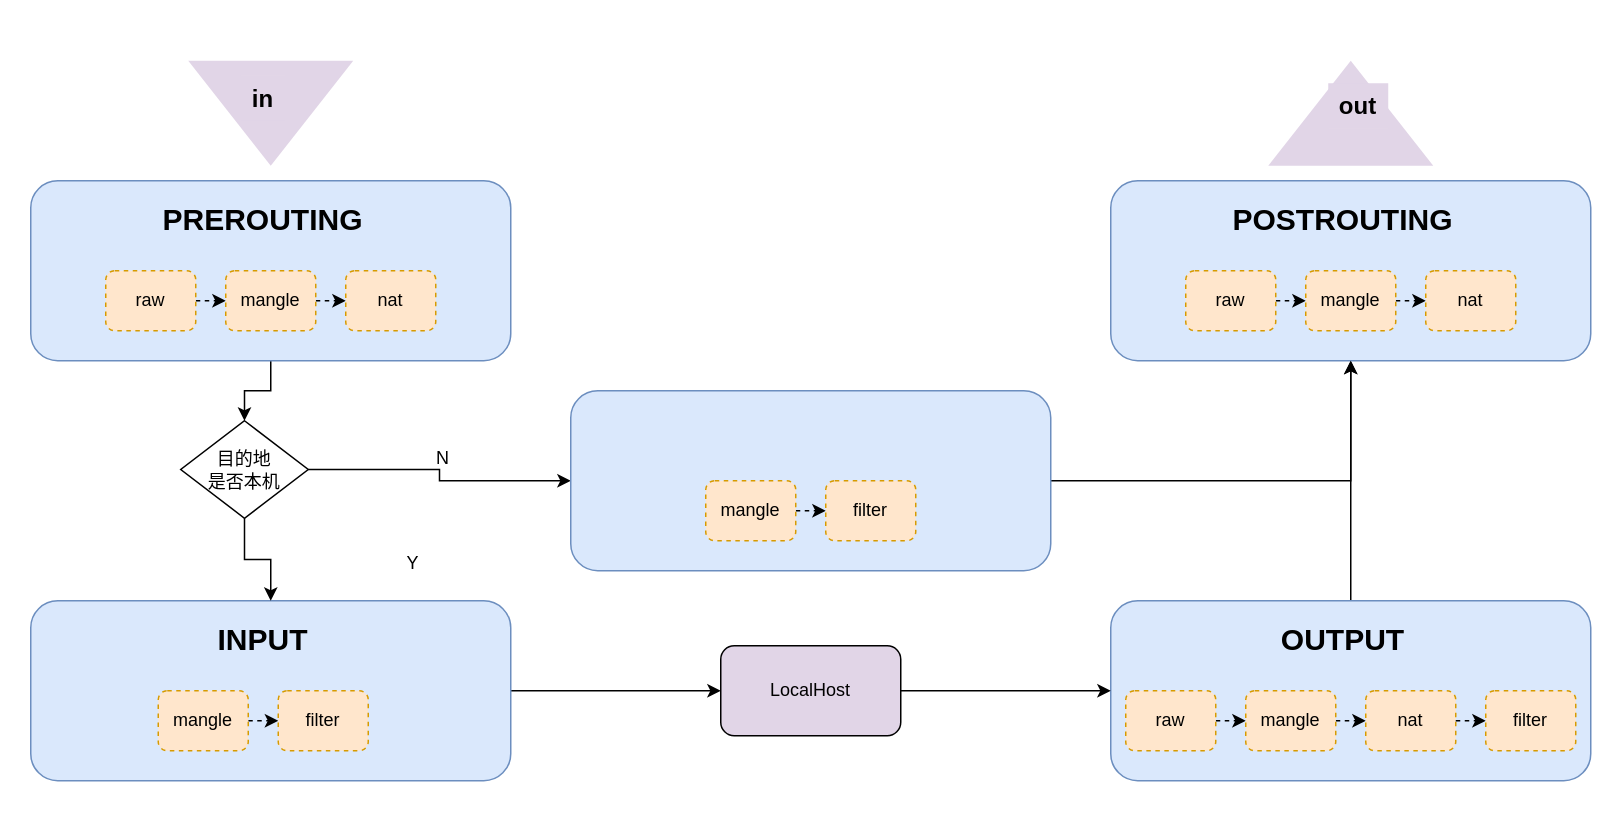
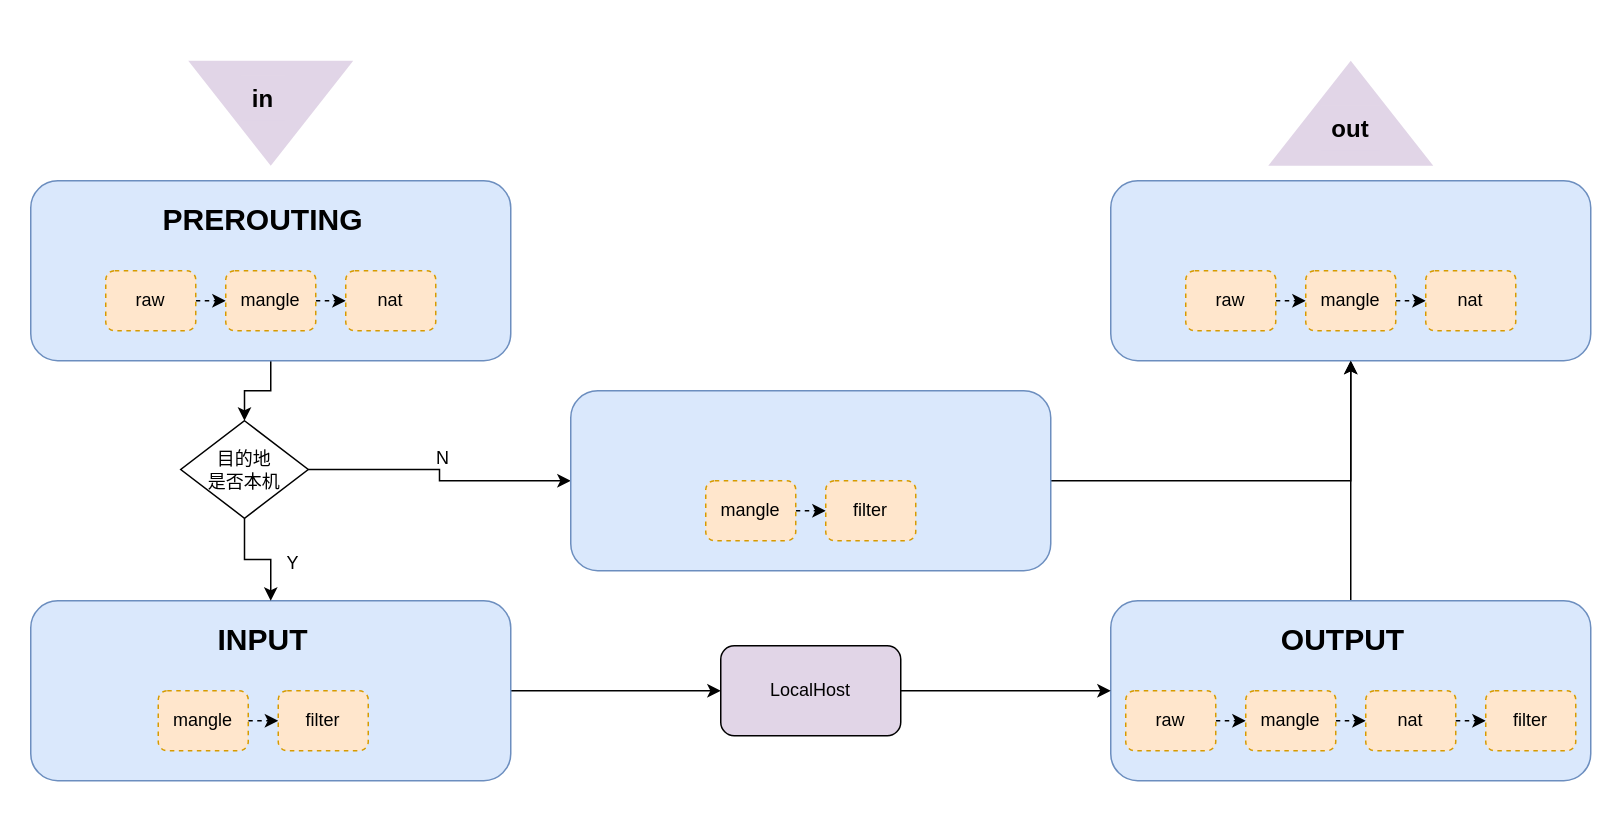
- <mxCell id="46" value="&lt;b&gt;&lt;font style=&quot;font-size: 16px;&quot;&gt;out&lt;/font&gt;&lt;/b&gt;" style="text;html=1;strokeColor=none;fillColor=#e1d5e7;align=center;verticalAlign=middle;whiteSpace=wrap;rounded=0;" vertex="1" parent="1"><mxGeometry x="885" y="55" width="40" height="30" as="geometry" /></mxCell>
+ <mxCell id="46" value="&lt;b&gt;&lt;font style=&quot;font-size: 16px;&quot;&gt;out&lt;/font&gt;&lt;/b&gt;" style="text;html=1;strokeColor=none;fillColor=#e1d5e7;align=center;verticalAlign=middle;whiteSpace=wrap;rounded=0;" vertex="1" parent="1"><mxGeometry x="880" y="70" width="40" height="30" as="geometry" /></mxCell>
- <mxCell id="32" value="&lt;b&gt;&lt;font style=&quot;font-size: 20px;&quot;&gt;POSTROUTING&lt;/font&gt;&lt;/b&gt;" style="text;html=1;strokeColor=none;fillColor=none;align=center;verticalAlign=middle;whiteSpace=wrap;rounded=0;" vertex="1" parent="1"><mxGeometry x="810" y="130" width="170" height="30" as="geometry" /></mxCell>
- <mxCell id="48" value="Y" style="text;html=1;strokeColor=none;fillColor=none;align=center;verticalAlign=middle;whiteSpace=wrap;rounded=0;" vertex="1" parent="1"><mxGeometry x="260" y="360" width="30" height="30" as="geometry" /></mxCell>
+ <mxCell id="48" value="Y" style="text;html=1;strokeColor=none;fillColor=none;align=center;verticalAlign=middle;whiteSpace=wrap;rounded=0;" vertex="1" parent="1"><mxGeometry x="180" y="360" width="30" height="30" as="geometry" /></mxCell>
